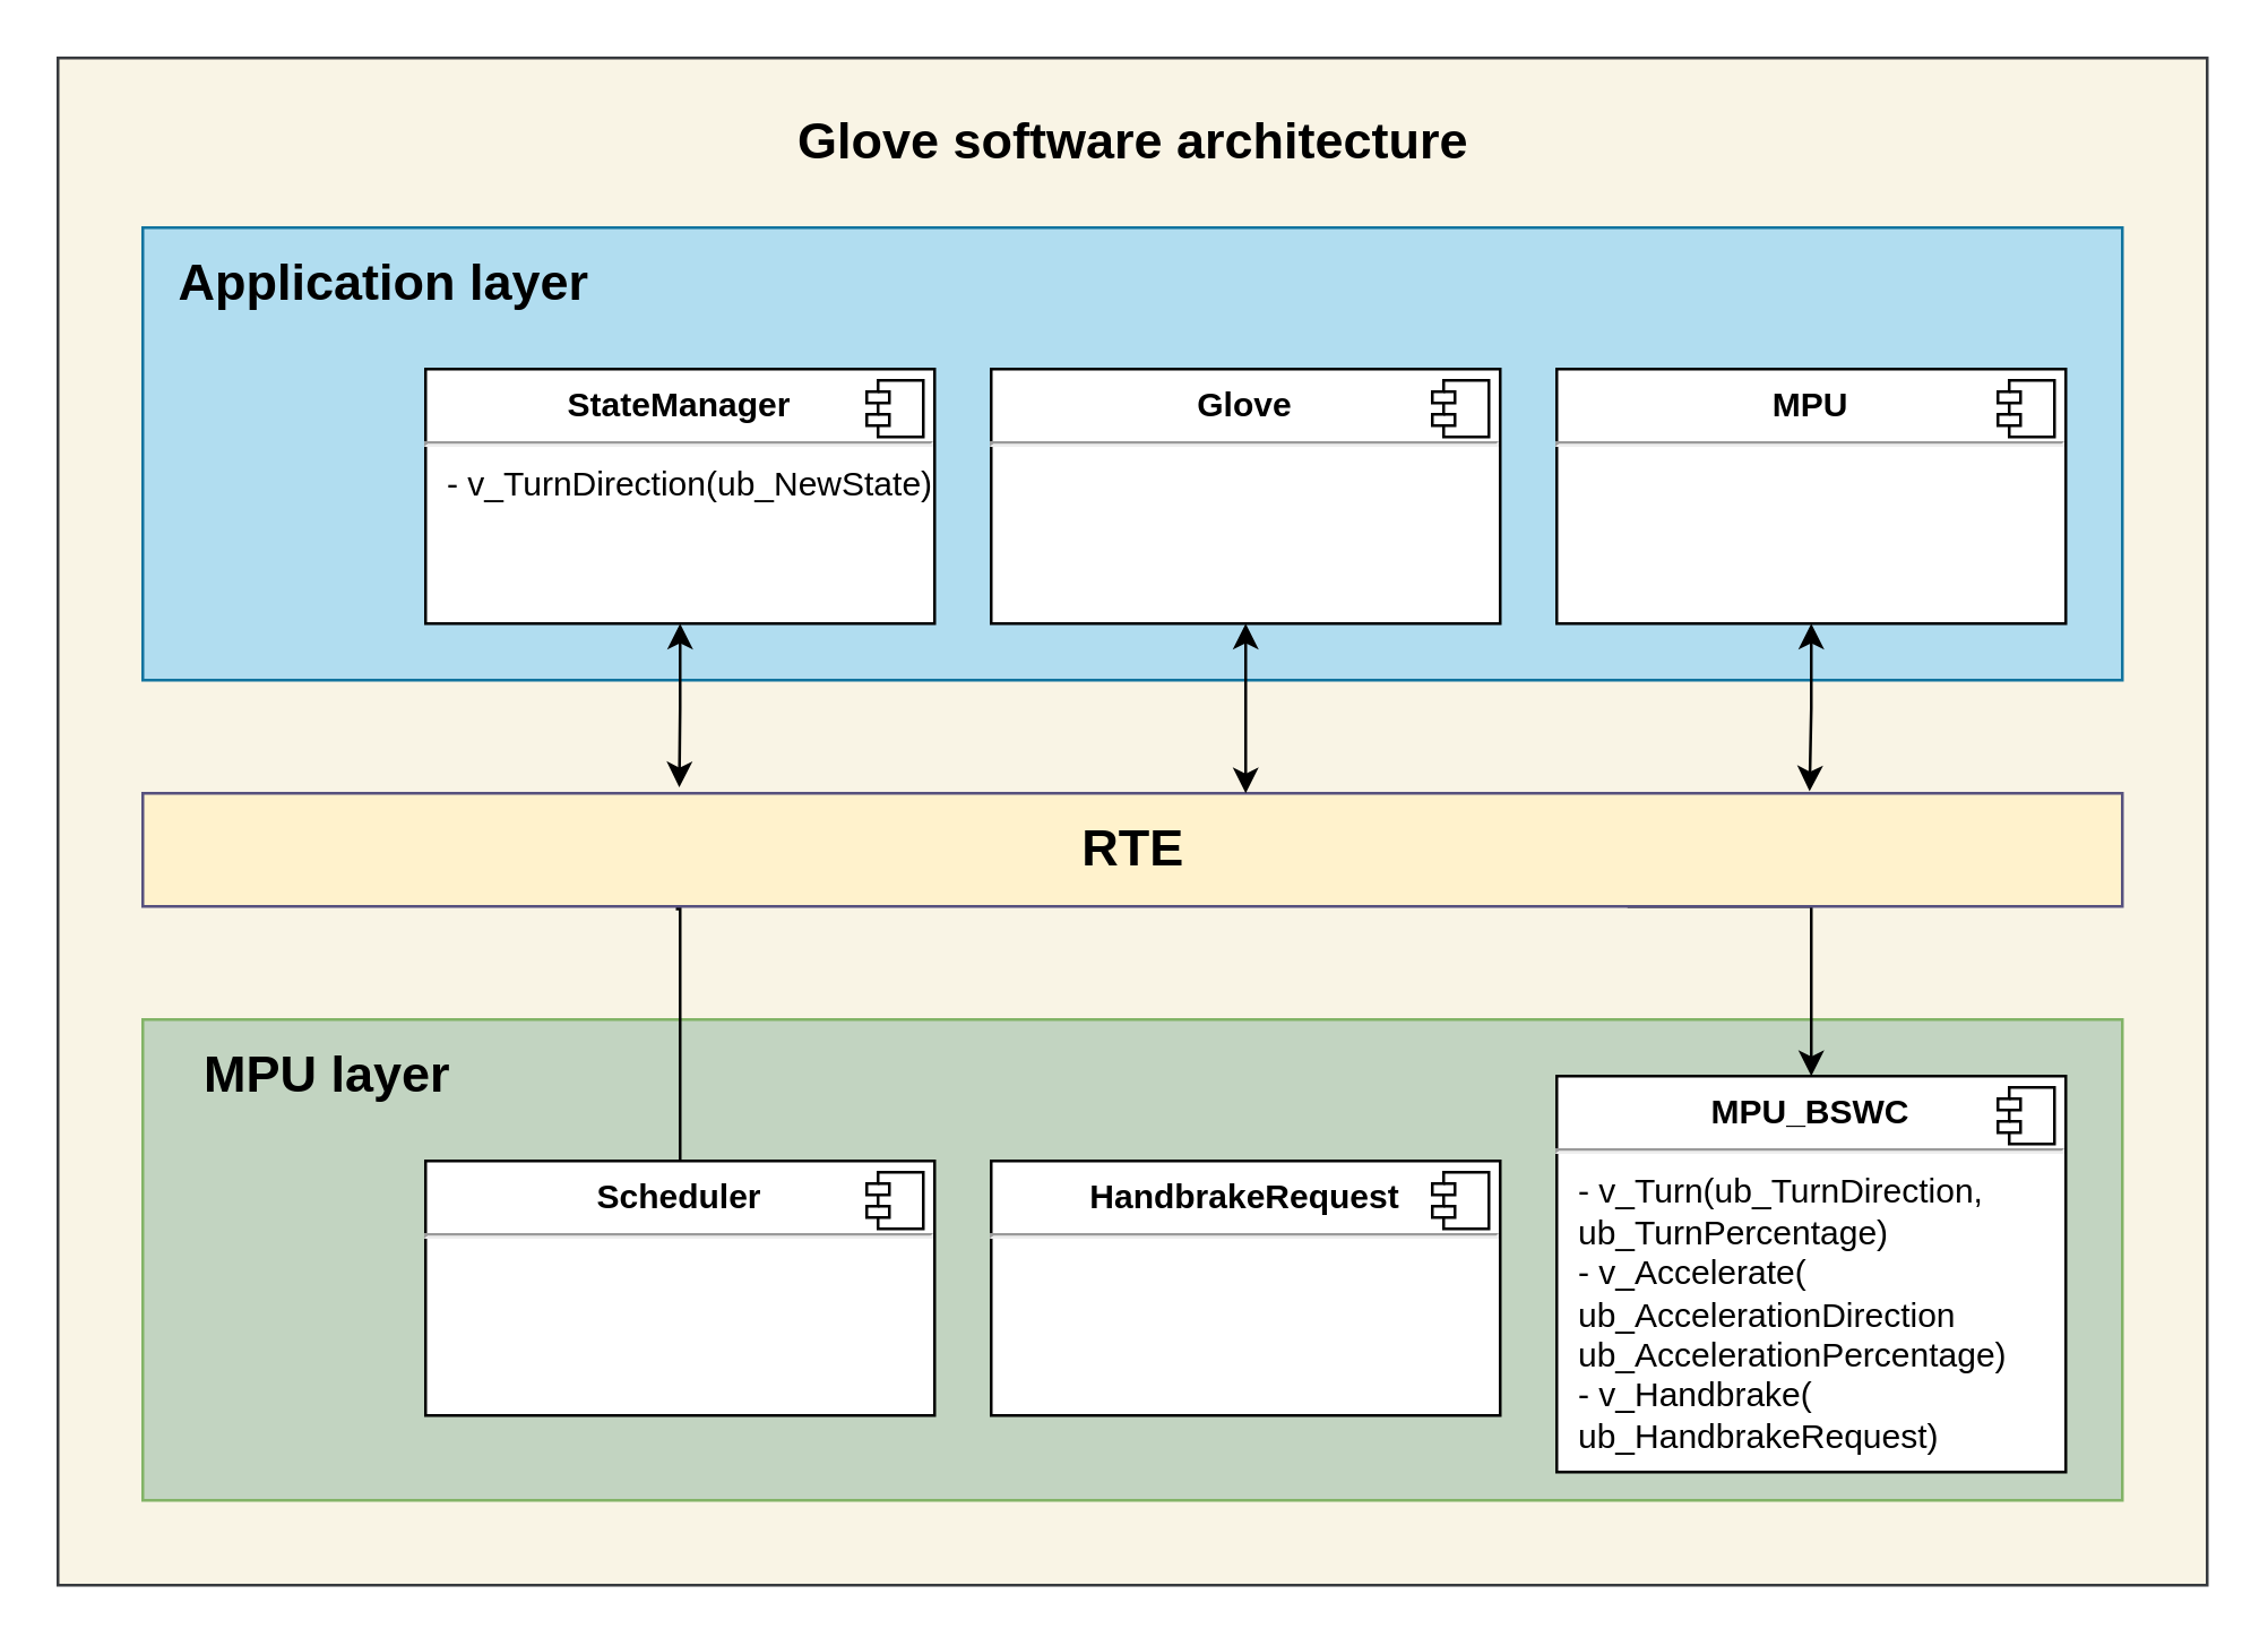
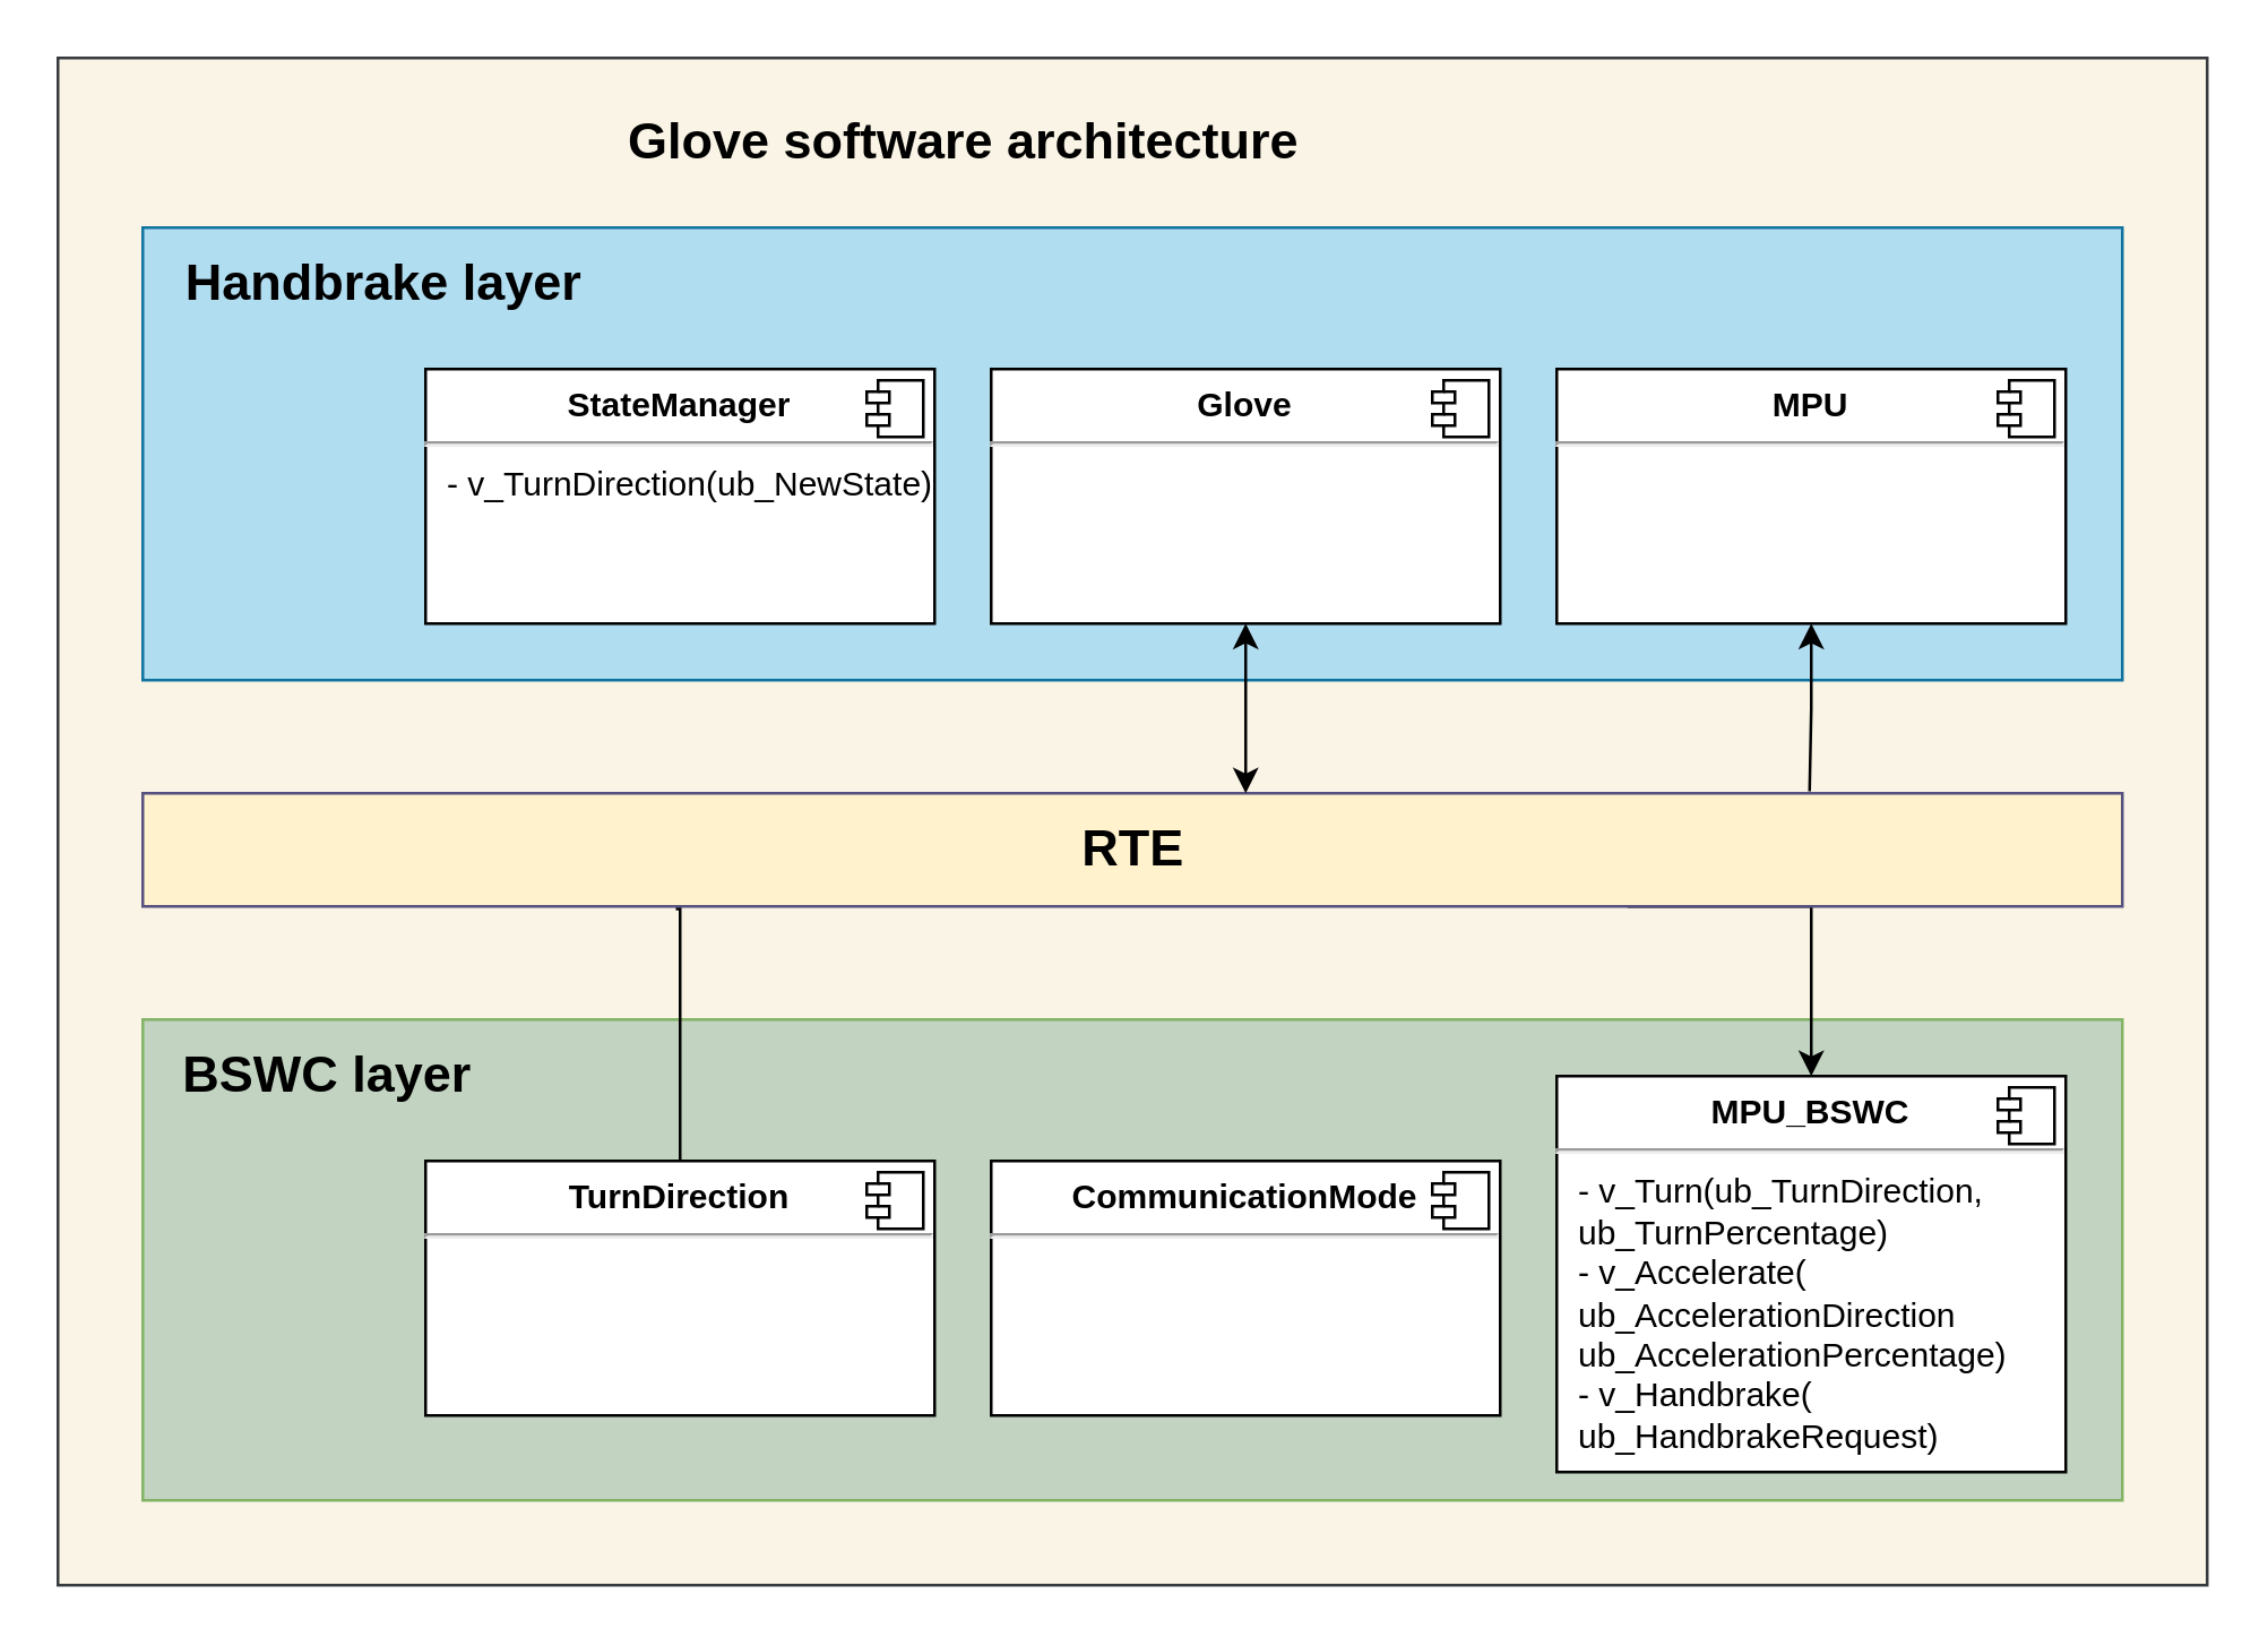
- <mxCell id="26" value="&lt;font style=&quot;font-size: 18px;&quot;&gt;&lt;b&gt;Glove software architecture&lt;/b&gt;&lt;/font&gt;" style="text;html=1;align=center;verticalAlign=middle;resizable=0;points=[];autosize=1;strokeColor=none;fillColor=none;" parent="1" vertex="1"><mxGeometry x="270" y="30" width="260" height="40" as="geometry" /></mxCell>
+ <mxCell id="26" value="&lt;font style=&quot;font-size: 18px;&quot;&gt;&lt;b&gt;Glove software architecture&lt;/b&gt;&lt;/font&gt;" style="text;html=1;align=center;verticalAlign=middle;resizable=0;points=[];autosize=1;strokeColor=none;fillColor=none;" parent="1" vertex="1"><mxGeometry x="210" y="30" width="260" height="40" as="geometry" /></mxCell>
- <mxCell id="15" value="&lt;font style=&quot;font-size: 18px;&quot;&gt;&lt;b&gt;Application layer&lt;/b&gt;&lt;/font&gt;" style="text;html=1;align=center;verticalAlign=middle;resizable=0;points=[];autosize=1;strokeColor=none;fillColor=none;" parent="1" vertex="1"><mxGeometry x="50" y="80" width="170" height="40" as="geometry" /></mxCell>
+ <mxCell id="15" value="&lt;font style=&quot;font-size: 18px;&quot;&gt;&lt;b&gt;Handbrake layer&lt;/b&gt;&lt;/font&gt;" style="text;html=1;align=center;verticalAlign=middle;resizable=0;points=[];autosize=1;strokeColor=none;fillColor=none;" parent="1" vertex="1"><mxGeometry x="50" y="80" width="170" height="40" as="geometry" /></mxCell>
- <mxCell id="12" style="edgeStyle=orthogonalEdgeStyle;rounded=0;orthogonalLoop=1;jettySize=auto;html=1;fontSize=18;startArrow=classic;startFill=1;entryX=0.271;entryY=-0.052;entryDx=0;entryDy=0;entryPerimeter=0;" parent="1" source="13" target="6" edge="1"><mxGeometry relative="1" as="geometry"><Array as="points" /></mxGeometry></mxCell>
- <mxCell id="9" style="edgeStyle=orthogonalEdgeStyle;rounded=0;orthogonalLoop=1;jettySize=auto;html=1;entryX=0.842;entryY=-0.017;entryDx=0;entryDy=0;entryPerimeter=0;fontSize=18;startArrow=classic;startFill=1;" parent="1" source="10" target="6" edge="1"><mxGeometry relative="1" as="geometry" /></mxCell>
+ <mxCell id="9" style="edgeStyle=orthogonalEdgeStyle;rounded=0;orthogonalLoop=1;jettySize=auto;html=1;entryX=0.842;entryY=-0.017;entryDx=0;entryDy=0;entryPerimeter=0;fontSize=18;startArrow=classic;startFill=1;endArrow=none;" parent="1" source="10" target="6" edge="1"><mxGeometry relative="1" as="geometry" /></mxCell>
- <mxCell id="16" value="&lt;font style=&quot;font-size: 18px;&quot;&gt;&lt;b&gt;MPU layer&lt;/b&gt;&lt;/font&gt;" style="text;html=1;align=center;verticalAlign=middle;resizable=0;points=[];autosize=1;strokeColor=none;fillColor=none;" parent="1" vertex="1"><mxGeometry x="50" y="360" width="130" height="40" as="geometry" /></mxCell>
+ <mxCell id="16" value="&lt;font style=&quot;font-size: 18px;&quot;&gt;&lt;b&gt;BSWC layer&lt;/b&gt;&lt;/font&gt;" style="text;html=1;align=center;verticalAlign=middle;resizable=0;points=[];autosize=1;strokeColor=none;fillColor=none;" parent="1" vertex="1"><mxGeometry x="50" y="360" width="130" height="40" as="geometry" /></mxCell>
- <mxCell id="23" value="&lt;p style=&quot;margin:0px;margin-top:6px;text-align:center;&quot;&gt;&lt;b&gt;Scheduler&lt;/b&gt;&lt;/p&gt;&lt;hr&gt;&lt;p style=&quot;margin:0px;margin-left:8px;&quot;&gt;&lt;br&gt;&lt;br&gt;&lt;/p&gt;" style="align=left;overflow=fill;html=1;dropTarget=0;" parent="1" vertex="1"><mxGeometry x="150" y="410" width="180" height="90" as="geometry" /></mxCell>
+ <mxCell id="23" value="&lt;p style=&quot;margin:0px;margin-top:6px;text-align:center;&quot;&gt;&lt;b&gt;TurnDirection&lt;/b&gt;&lt;/p&gt;&lt;hr&gt;&lt;p style=&quot;margin:0px;margin-left:8px;&quot;&gt;&lt;br&gt;&lt;br&gt;&lt;/p&gt;" style="align=left;overflow=fill;html=1;dropTarget=0;" parent="1" vertex="1"><mxGeometry x="150" y="410" width="180" height="90" as="geometry" /></mxCell>
- <mxCell id="21" value="&lt;p style=&quot;margin:0px;margin-top:6px;text-align:center;&quot;&gt;&lt;b&gt;HandbrakeRequest&lt;/b&gt;&lt;/p&gt;&lt;hr&gt;&lt;p style=&quot;margin:0px;margin-left:8px;&quot;&gt;&lt;br&gt;&lt;br&gt;&lt;/p&gt;" style="align=left;overflow=fill;html=1;dropTarget=0;" parent="1" vertex="1"><mxGeometry x="350" y="410" width="180" height="90" as="geometry" /></mxCell>
+ <mxCell id="21" value="&lt;p style=&quot;margin:0px;margin-top:6px;text-align:center;&quot;&gt;&lt;b&gt;CommunicationMode&lt;/b&gt;&lt;/p&gt;&lt;hr&gt;&lt;p style=&quot;margin:0px;margin-left:8px;&quot;&gt;&lt;br&gt;&lt;br&gt;&lt;/p&gt;" style="align=left;overflow=fill;html=1;dropTarget=0;" parent="1" vertex="1"><mxGeometry x="350" y="410" width="180" height="90" as="geometry" /></mxCell>
